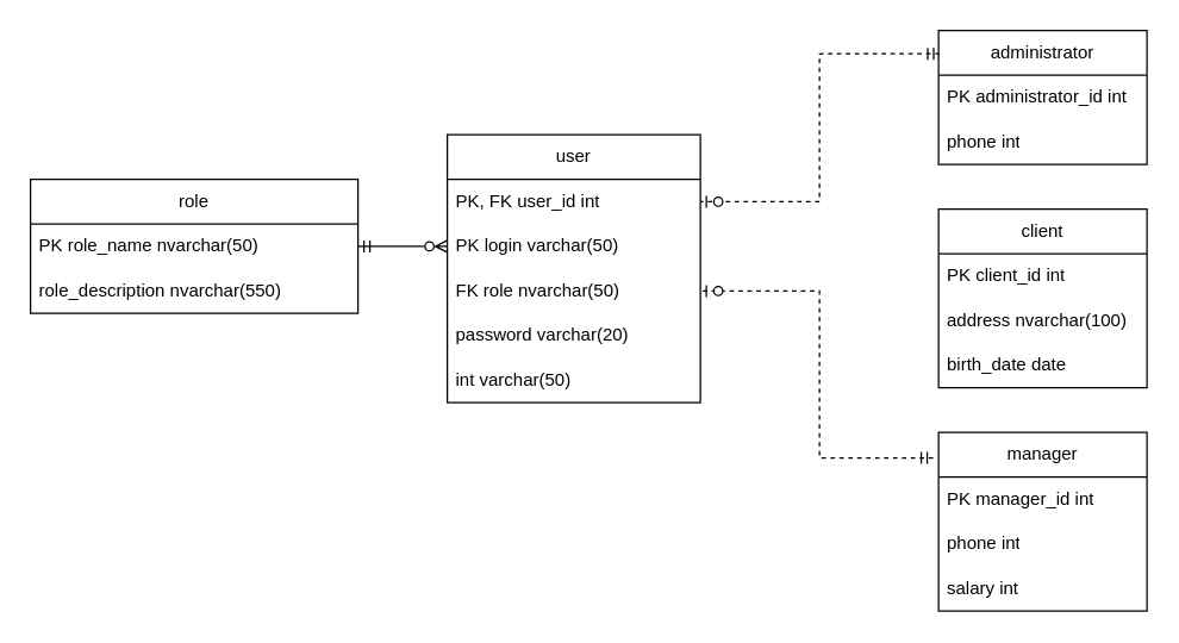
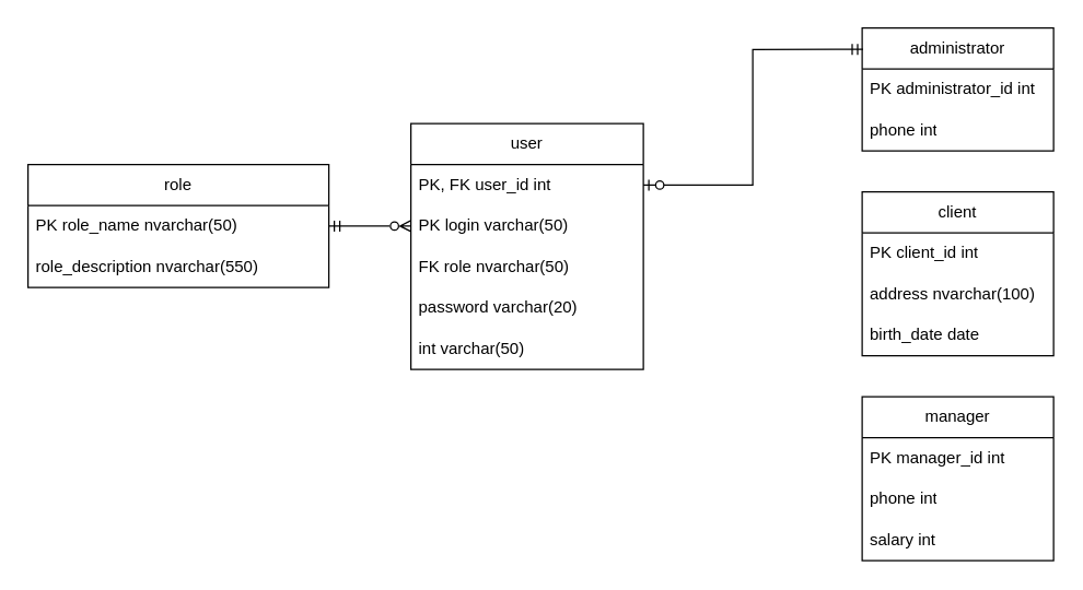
- <mxCell id="23" value="" style="fontSize=12;html=1;endArrow=ERzeroToOne;startArrow=ERmandOne;rounded=0;entryX=1;entryY=0.5;entryDx=0;entryDy=0;exitX=0.005;exitY=0.174;exitDx=0;exitDy=0;exitPerimeter=0;dashed=1;edgeStyle=orthogonalEdgeStyle;" parent="1" source="16" target="3" edge="1"><mxGeometry width="100" height="100" relative="1" as="geometry"><mxPoint x="250" y="50" as="sourcePoint" /><mxPoint x="390" y="160" as="targetPoint" /></mxGeometry></mxCell>
+ <mxCell id="23" value="" style="fontSize=12;html=1;endArrow=ERzeroToOne;startArrow=ERmandOne;rounded=0;entryX=1;entryY=0.5;entryDx=0;entryDy=0;exitX=0.005;exitY=0.174;exitDx=0;exitDy=0;exitPerimeter=0;dashed=0;edgeStyle=orthogonalEdgeStyle;" parent="1" source="16" target="3" edge="1"><mxGeometry width="100" height="100" relative="1" as="geometry"><mxPoint x="250" y="50" as="sourcePoint" /><mxPoint x="390" y="160" as="targetPoint" /></mxGeometry></mxCell>
- <mxCell id="24" value="" style="fontSize=12;html=1;endArrow=ERzeroToOne;startArrow=ERmandOne;rounded=0;exitX=-0.026;exitY=0.143;exitDx=0;exitDy=0;exitPerimeter=0;entryX=1;entryY=0.5;entryDx=0;entryDy=0;dashed=1;edgeStyle=orthogonalEdgeStyle;" parent="1" source="19" target="5" edge="1"><mxGeometry width="100" height="100" relative="1" as="geometry"><mxPoint x="220" y="70" as="sourcePoint" /><mxPoint x="190" y="120" as="targetPoint" /><Array as="points"><mxPoint x="550" y="307" /><mxPoint x="550" y="195" /></Array></mxGeometry></mxCell>
